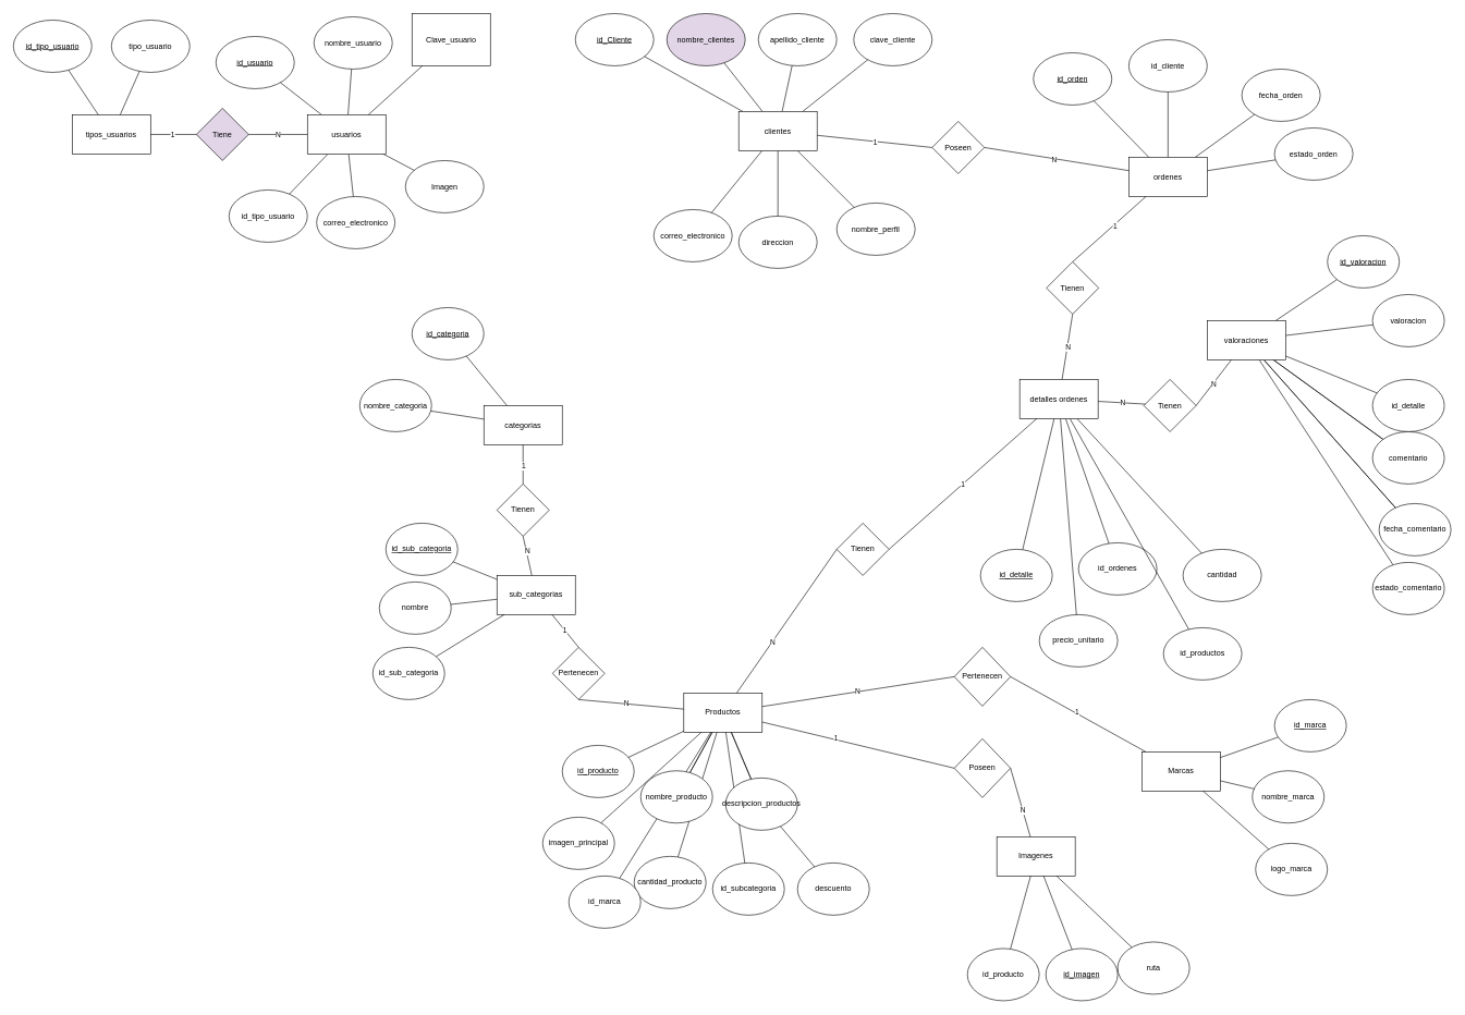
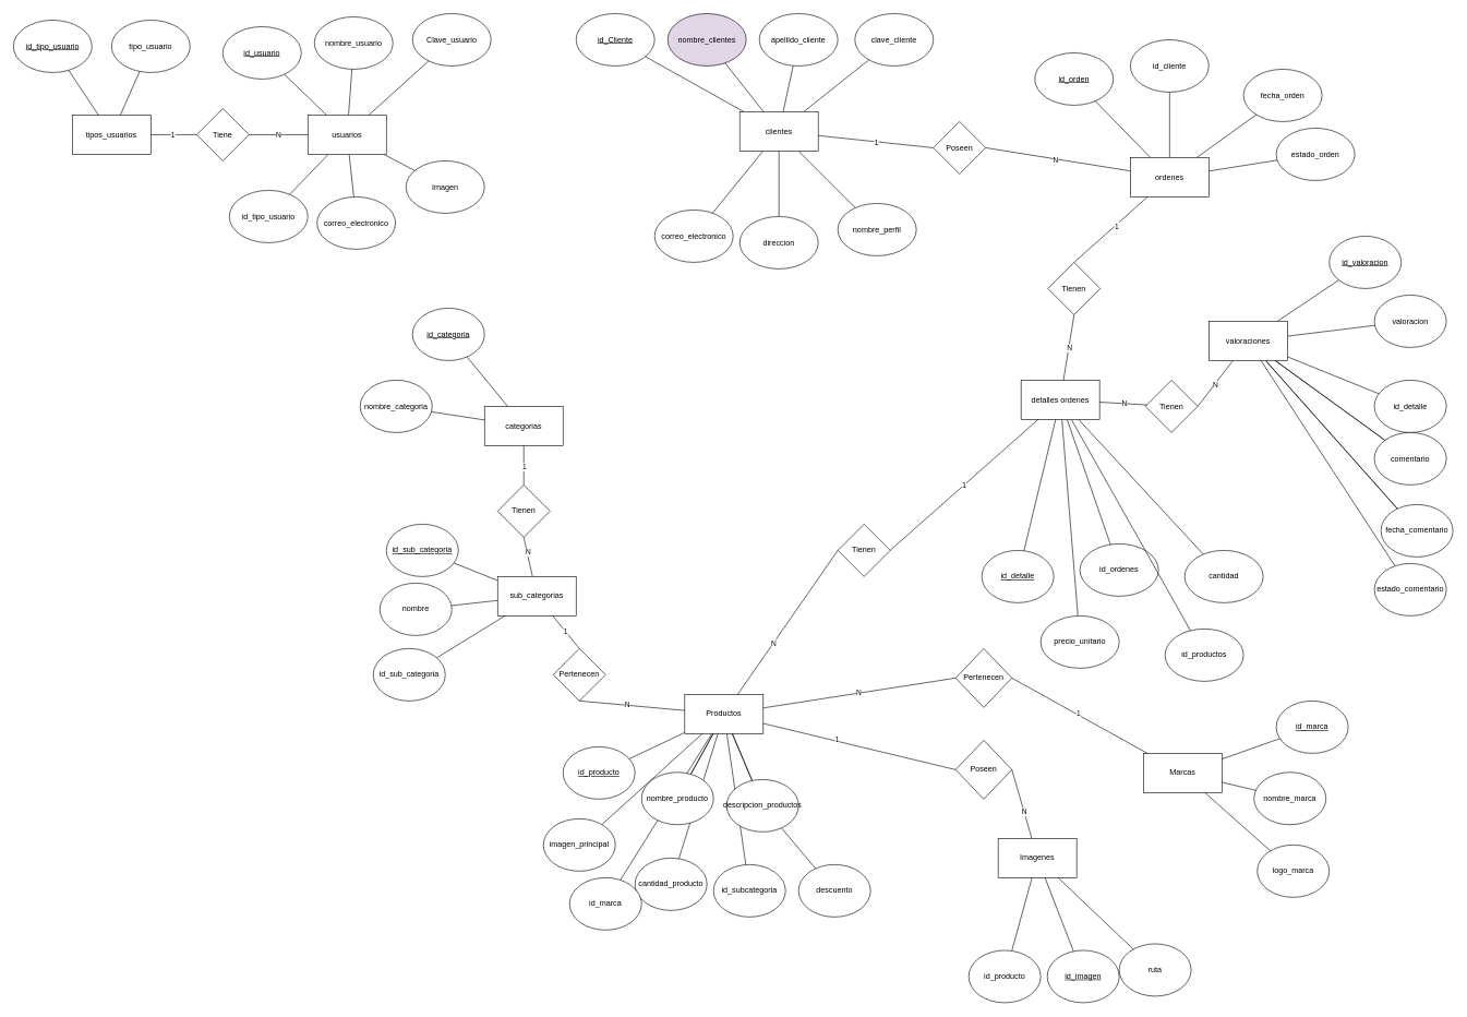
- <mxCell id="9" value="Clave_usuario" style="whiteSpace=wrap;html=1;rounded=0;" vertex="1" parent="1"><mxGeometry x="630" y="20" width="120" height="80" as="geometry" /></mxCell>
+ <mxCell id="9" value="Clave_usuario" style="ellipse;whiteSpace=wrap;html=1;" vertex="1" parent="1"><mxGeometry x="630" y="20" width="120" height="80" as="geometry" /></mxCell>
- <mxCell id="7" value="&lt;u&gt;id_usuario&lt;/u&gt;" style="ellipse;whiteSpace=wrap;html=1;" vertex="1" parent="1"><mxGeometry x="330" y="55" width="120" height="80" as="geometry" /></mxCell>
+ <mxCell id="7" value="&lt;u&gt;id_usuario&lt;/u&gt;" style="ellipse;whiteSpace=wrap;html=1;" vertex="1" parent="1"><mxGeometry x="340" y="40" width="120" height="80" as="geometry" /></mxCell>
- <mxCell id="70" value="Tiene" style="rhombus;whiteSpace=wrap;html=1;fillColor=#e1d5e7;" vertex="1" parent="1"><mxGeometry x="300" y="165" width="80" height="80" as="geometry" /></mxCell>
+ <mxCell id="70" value="Tiene" style="rhombus;whiteSpace=wrap;html=1;" vertex="1" parent="1"><mxGeometry x="300" y="165" width="80" height="80" as="geometry" /></mxCell>
